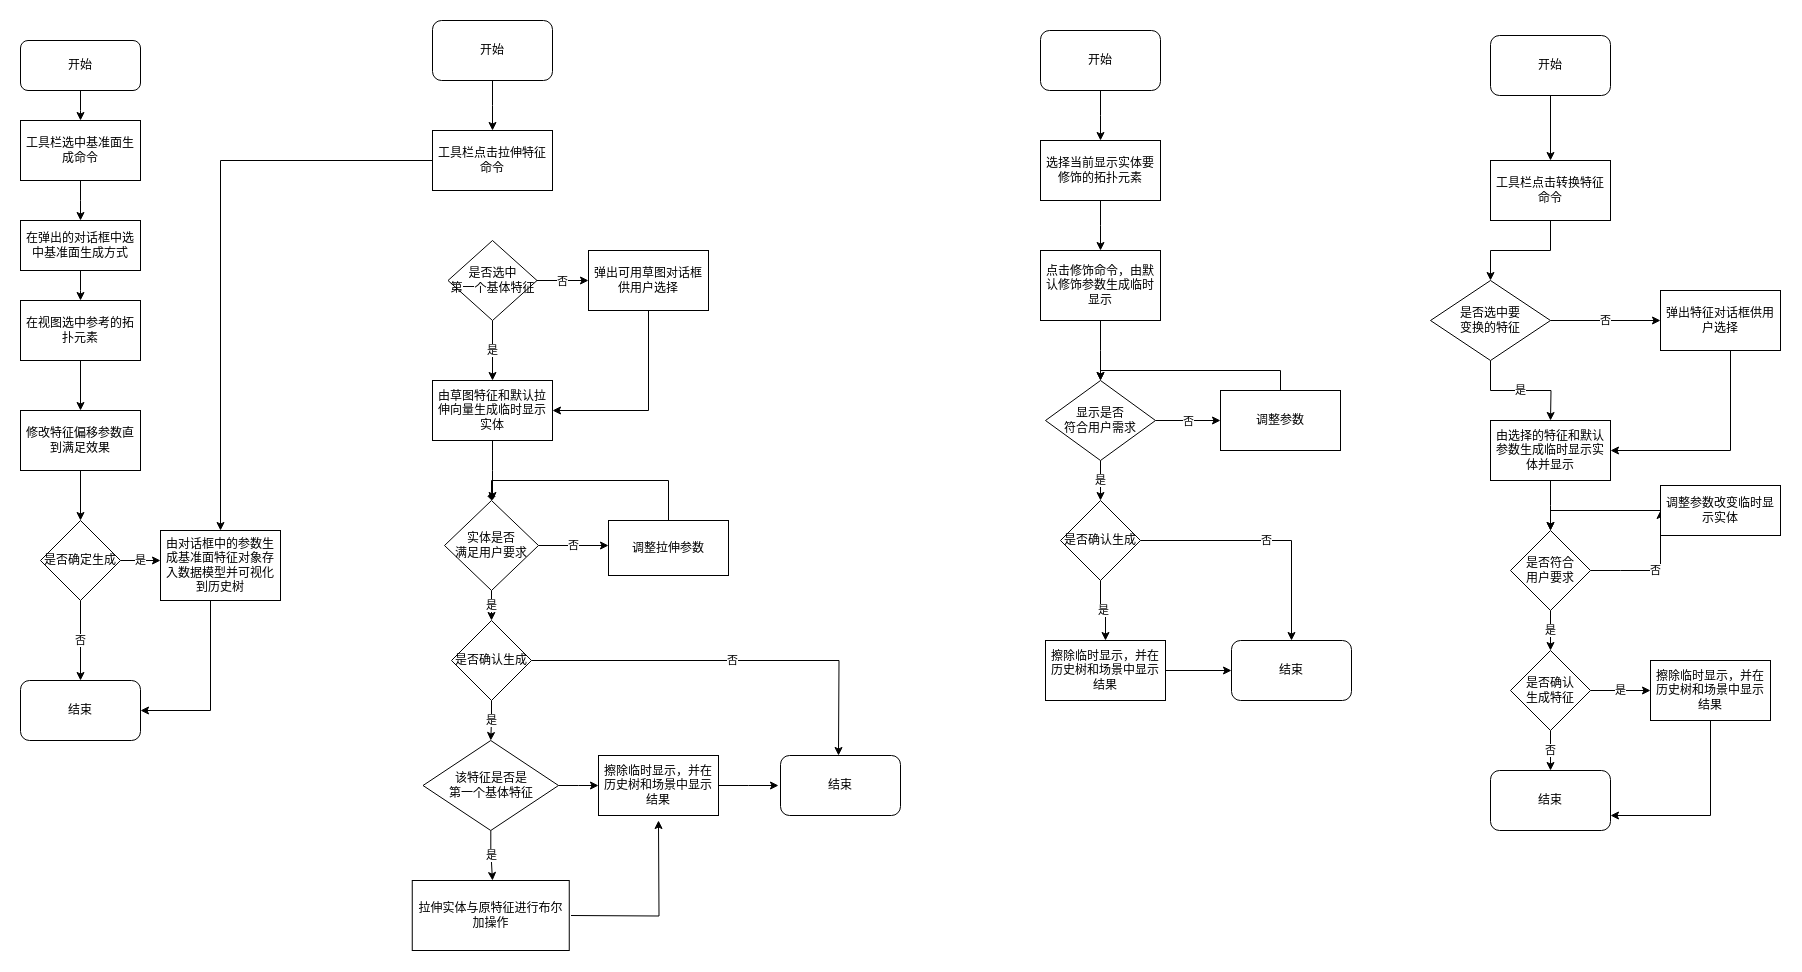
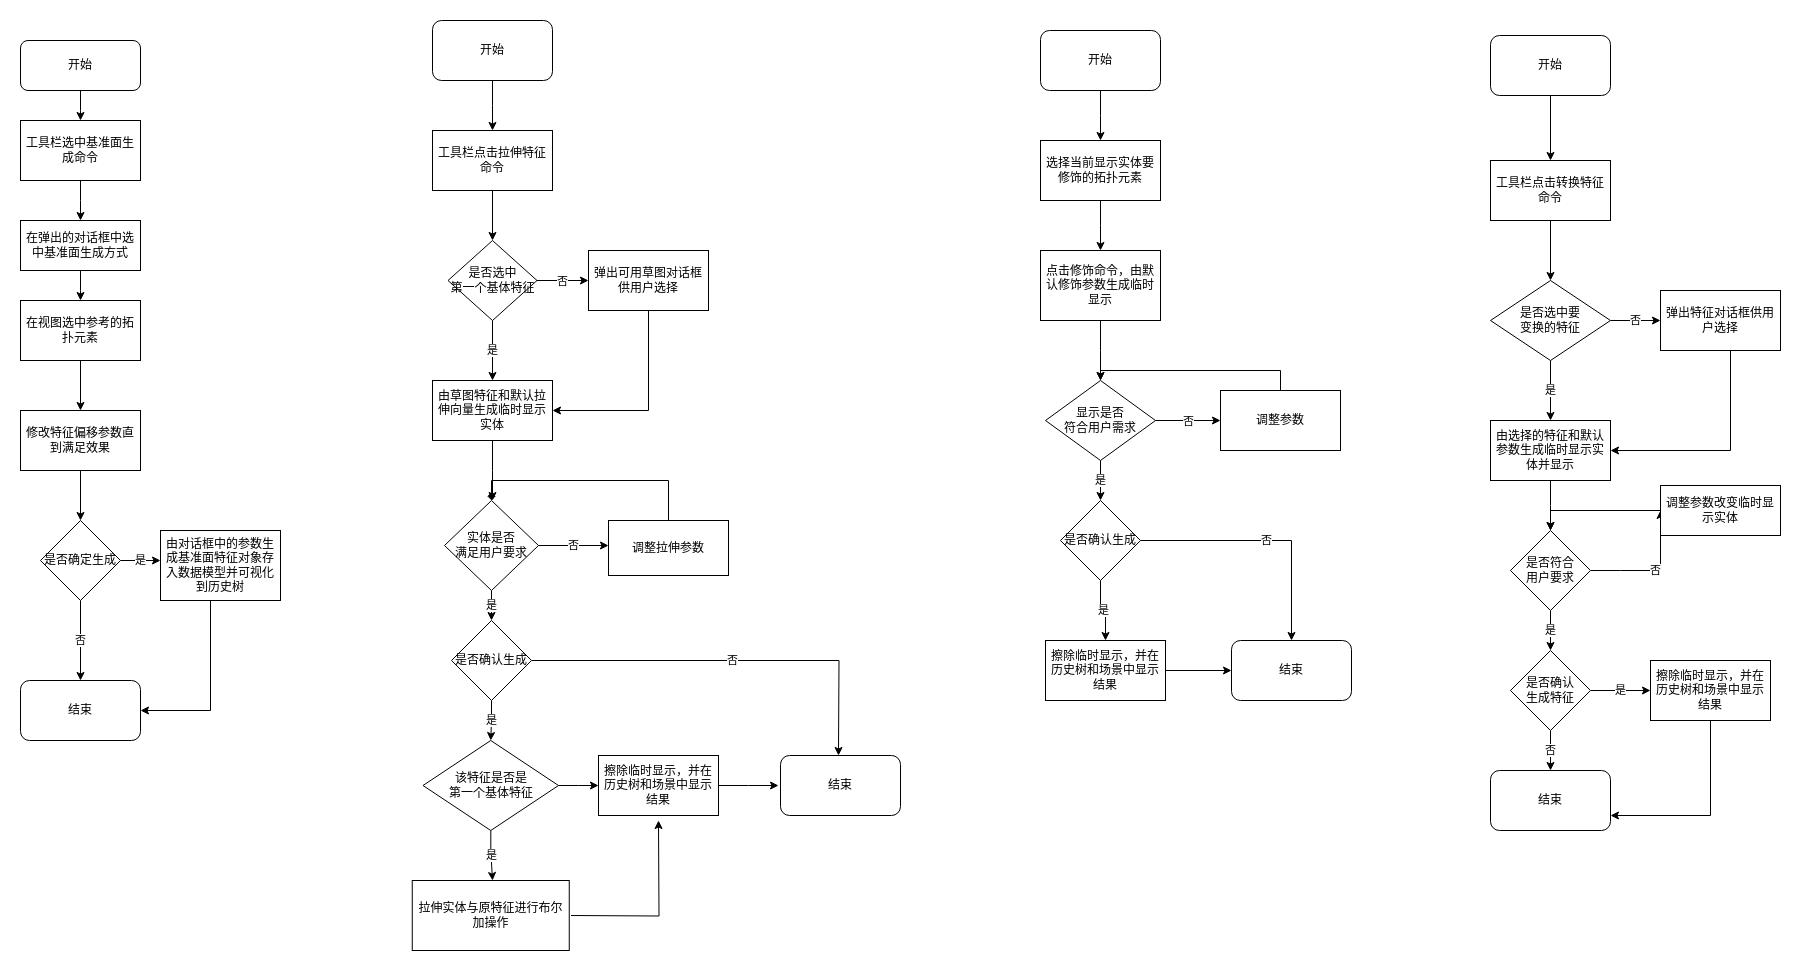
- <mxCell id="20" style="edgeStyle=orthogonalEdgeStyle;rounded=0;orthogonalLoop=1;jettySize=auto;html=1;" edge="1" parent="1" source="21" target="16"><mxGeometry relative="1" as="geometry"><mxPoint x="492" y="230" as="targetPoint" /></mxGeometry></mxCell>
+ <mxCell id="20" style="edgeStyle=orthogonalEdgeStyle;rounded=0;orthogonalLoop=1;jettySize=auto;html=1;entryX=0.5;entryY=0;entryDx=0;entryDy=0;" edge="1" parent="1" source="21" target="24"><mxGeometry relative="1" as="geometry"><mxPoint x="492" y="230" as="targetPoint" /></mxGeometry></mxCell>
- <mxCell id="68" value="是否选中要&lt;br&gt;变换的特征" style="rhombus;whiteSpace=wrap;html=1;" vertex="1" parent="1"><mxGeometry x="1430" y="280" width="120" height="80" as="geometry" /></mxCell>
+ <mxCell id="68" value="是否选中要&lt;br&gt;变换的特征" style="rhombus;whiteSpace=wrap;html=1;" vertex="1" parent="1"><mxGeometry x="1490" y="280" width="120" height="80" as="geometry" /></mxCell>
